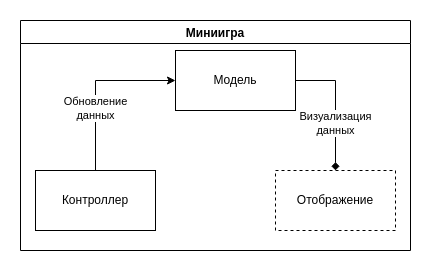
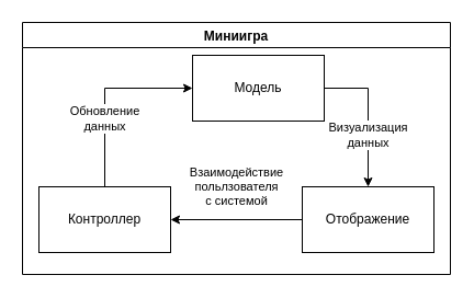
- <mxCell id="8" value="Визуализация&lt;br&gt;данных" style="edgeStyle=orthogonalEdgeStyle;rounded=0;orthogonalLoop=1;jettySize=auto;html=1;exitX=1;exitY=0.5;exitDx=0;exitDy=0;entryX=0.5;entryY=0;entryDx=0;entryDy=0;endArrow=diamond;" edge="1" parent="2" source="3" target="7"><mxGeometry x="0.273" relative="1" as="geometry"><mxPoint as="offset" /></mxGeometry></mxCell>
+ <mxCell id="8" value="Визуализация&lt;br&gt;данных" style="edgeStyle=orthogonalEdgeStyle;rounded=0;orthogonalLoop=1;jettySize=auto;html=1;exitX=1;exitY=0.5;exitDx=0;exitDy=0;entryX=0.5;entryY=0;entryDx=0;entryDy=0;" edge="1" parent="2" source="3" target="7"><mxGeometry x="0.273" relative="1" as="geometry"><mxPoint as="offset" /></mxGeometry></mxCell>
+ <mxCell id="6" value="Взаимодействие &lt;br&gt;польлзователя &lt;br&gt;с системой" style="edgeStyle=orthogonalEdgeStyle;rounded=0;orthogonalLoop=1;jettySize=auto;html=1;exitX=0;exitY=0.5;exitDx=0;exitDy=0;entryX=1;entryY=0.5;entryDx=0;entryDy=0;" edge="1" parent="2" source="7" target="5"><mxGeometry y="-30" relative="1" as="geometry"><mxPoint as="offset" /></mxGeometry></mxCell>
- <mxCell id="7" value="Отображение" style="rounded=0;whiteSpace=wrap;html=1;dashed=1;" vertex="1" parent="2"><mxGeometry x="255" y="150" width="120" height="60" as="geometry" /></mxCell>
+ <mxCell id="7" value="Отображение" style="rounded=0;whiteSpace=wrap;html=1;" vertex="1" parent="2"><mxGeometry x="255" y="150" width="120" height="60" as="geometry" /></mxCell>
